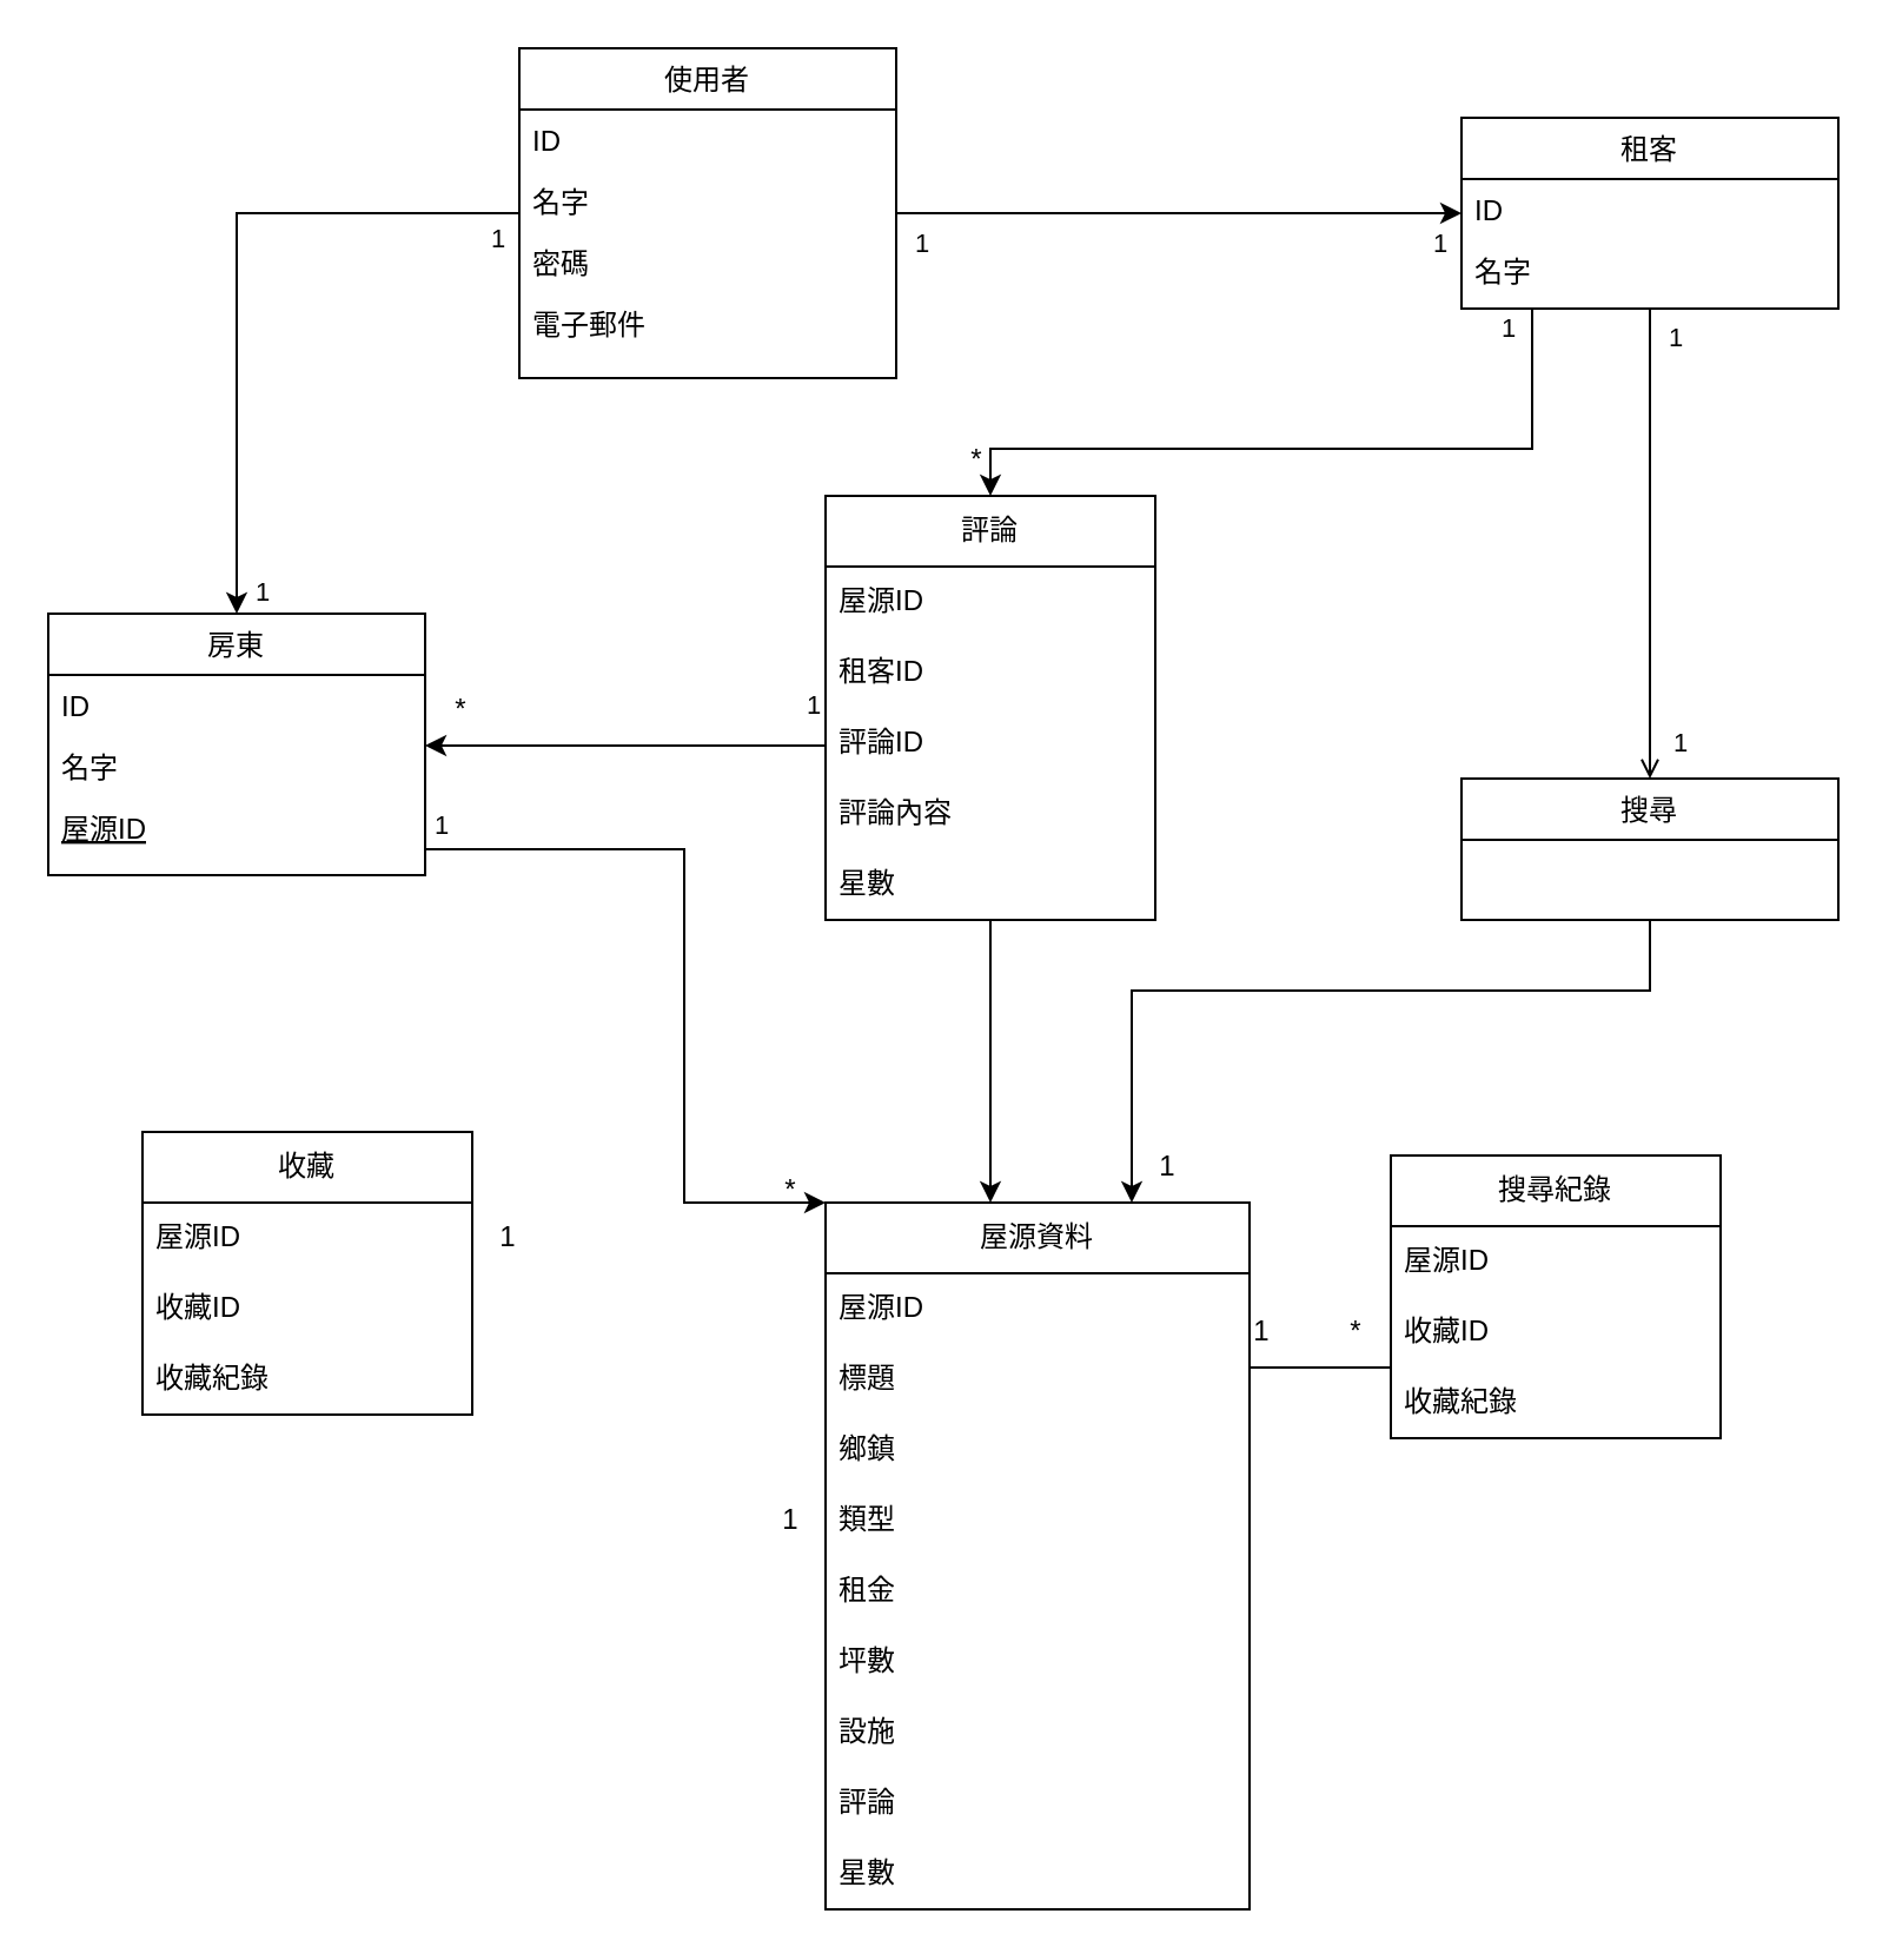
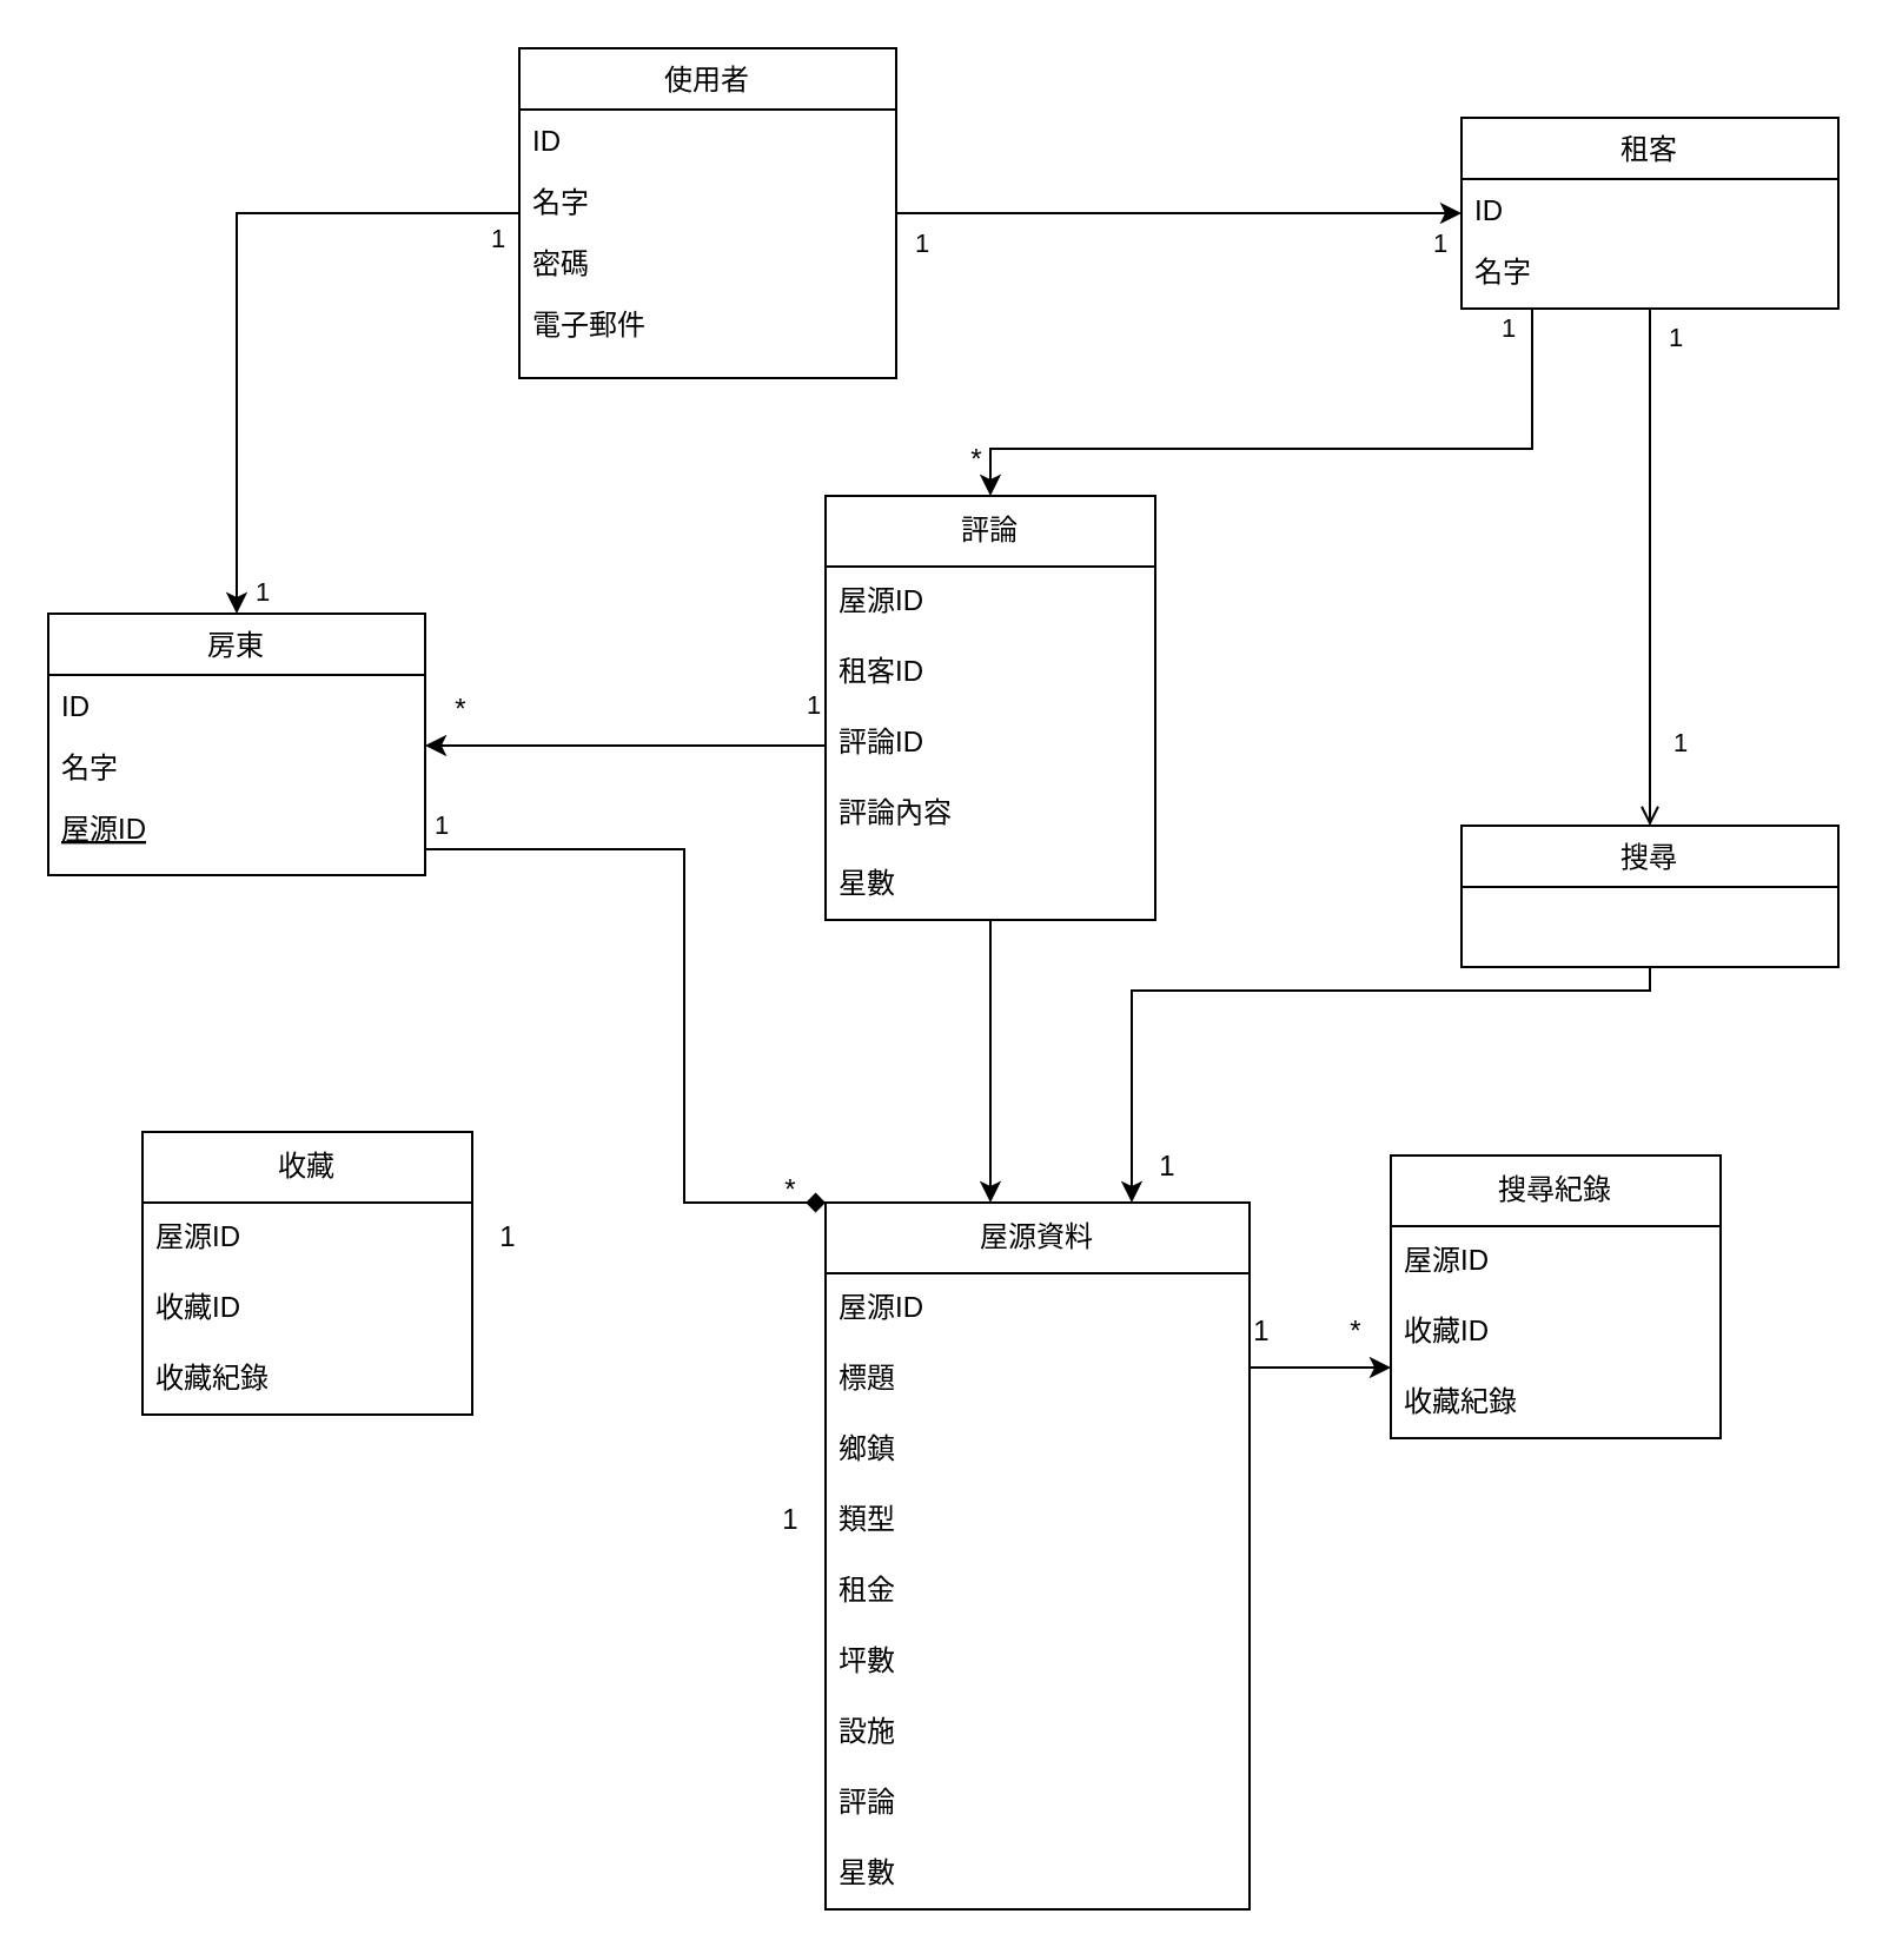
- <mxCell id="16" value="搜尋" style="swimlane;fontStyle=0;align=center;verticalAlign=top;childLayout=stackLayout;horizontal=1;startSize=26;horizontalStack=0;resizeParent=1;resizeLast=0;collapsible=1;marginBottom=0;rounded=0;shadow=0;strokeWidth=1;" parent="1" vertex="1"><mxGeometry x="620" y="330" width="160" height="60" as="geometry"><mxRectangle x="550" y="140" width="160" height="26" as="alternateBounds" /></mxGeometry></mxCell>
+ <mxCell id="16" value="搜尋" style="swimlane;fontStyle=0;align=center;verticalAlign=top;childLayout=stackLayout;horizontal=1;startSize=26;horizontalStack=0;resizeParent=1;resizeLast=0;collapsible=1;marginBottom=0;rounded=0;shadow=0;strokeWidth=1;" parent="1" vertex="1"><mxGeometry x="620" y="350" width="160" height="60" as="geometry"><mxRectangle x="550" y="140" width="160" height="26" as="alternateBounds" /></mxGeometry></mxCell>
- <mxCell id="33" style="edgeStyle=orthogonalEdgeStyle;rounded=0;orthogonalLoop=1;jettySize=auto;html=1;" parent="1" source="7" target="23" edge="1"><mxGeometry relative="1" as="geometry"><mxPoint x="230" y="315.5" as="targetPoint" /><Array as="points"><mxPoint x="290" y="360" /><mxPoint x="290" y="510" /></Array></mxGeometry></mxCell>
+ <mxCell id="33" style="edgeStyle=orthogonalEdgeStyle;rounded=0;orthogonalLoop=1;jettySize=auto;html=1;endArrow=diamond;" parent="1" source="7" target="23" edge="1"><mxGeometry relative="1" as="geometry"><mxPoint x="230" y="315.5" as="targetPoint" /><Array as="points"><mxPoint x="290" y="360" /><mxPoint x="290" y="510" /></Array></mxGeometry></mxCell>
- <mxCell id="21" style="edgeStyle=orthogonalEdgeStyle;rounded=0;orthogonalLoop=1;jettySize=auto;html=1;endArrow=none;" parent="1" source="23" target="38" edge="1"><mxGeometry relative="1" as="geometry"><Array as="points"><mxPoint x="570" y="580" /><mxPoint x="570" y="580" /></Array></mxGeometry></mxCell>
+ <mxCell id="21" style="edgeStyle=orthogonalEdgeStyle;rounded=0;orthogonalLoop=1;jettySize=auto;html=1;" parent="1" source="23" target="38" edge="1"><mxGeometry relative="1" as="geometry"><Array as="points"><mxPoint x="570" y="580" /><mxPoint x="570" y="580" /></Array></mxGeometry></mxCell>
